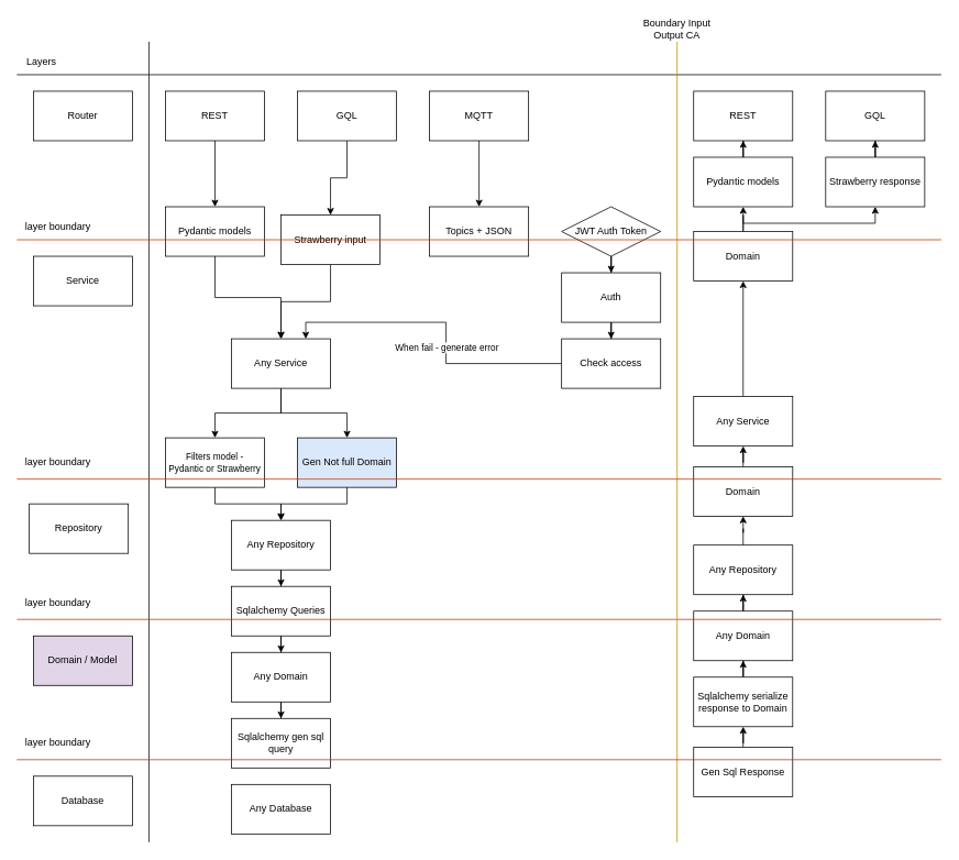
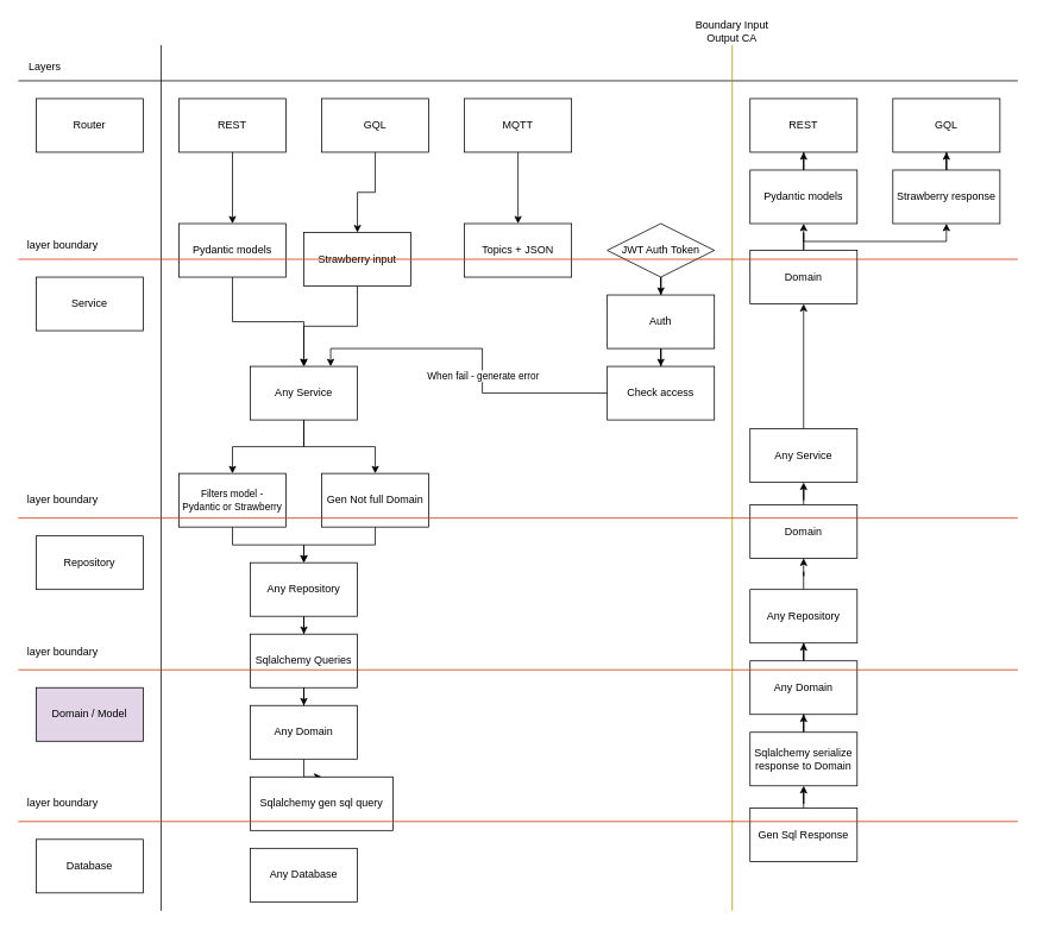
- <mxCell id="39" value="Gen Not full Domain" style="rounded=0;whiteSpace=wrap;html=1;fillColor=#dae8fc;" parent="1" vertex="1"><mxGeometry x="360" y="530" width="120" height="60" as="geometry" /></mxCell>
+ <mxCell id="39" value="Gen Not full Domain" style="rounded=0;whiteSpace=wrap;html=1;" parent="1" vertex="1"><mxGeometry x="360" y="530" width="120" height="60" as="geometry" /></mxCell>
- <mxCell id="8" value="Repository" style="rounded=0;whiteSpace=wrap;html=1;" parent="1" vertex="1"><mxGeometry x="35" y="610" width="120" height="60" as="geometry" /></mxCell>
+ <mxCell id="8" value="Repository" style="rounded=0;whiteSpace=wrap;html=1;" parent="1" vertex="1"><mxGeometry x="40" y="600" width="120" height="60" as="geometry" /></mxCell>
- <mxCell id="49" value="Sqlalchemy gen sql query" style="rounded=0;whiteSpace=wrap;html=1;" parent="1" vertex="1"><mxGeometry x="280" y="870" width="120" height="60" as="geometry" /></mxCell>
+ <mxCell id="49" value="Sqlalchemy gen sql query" style="rounded=0;whiteSpace=wrap;html=1;" parent="1" vertex="1"><mxGeometry x="280" y="870" width="160" height="60" as="geometry" /></mxCell>
